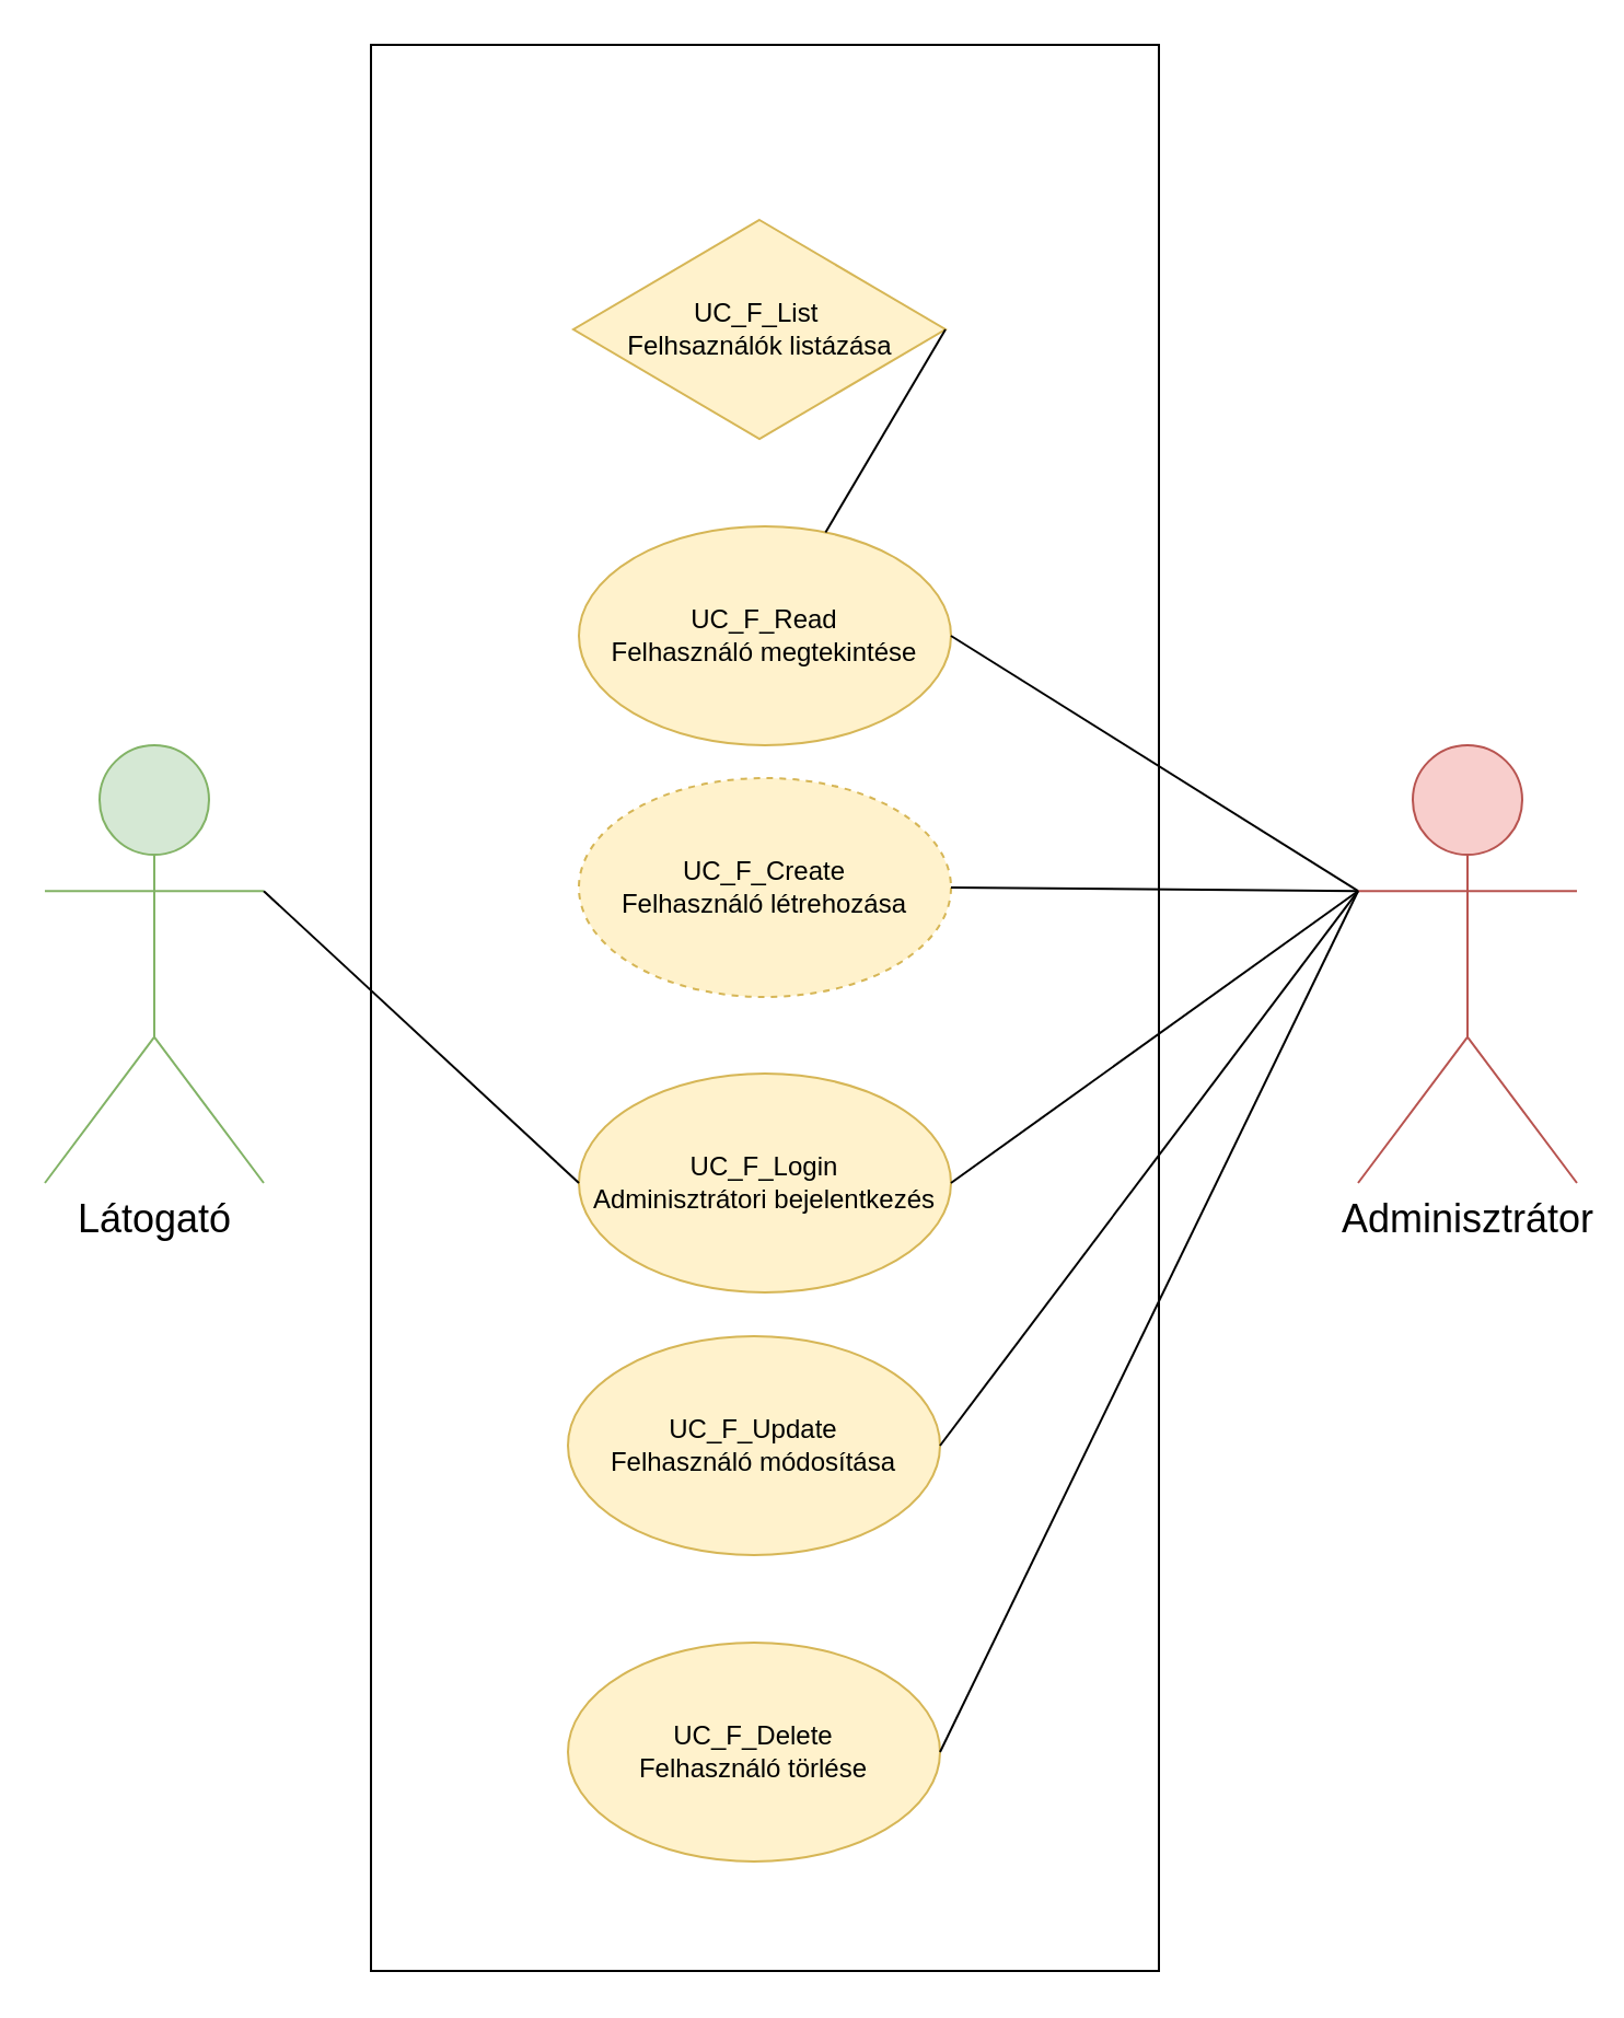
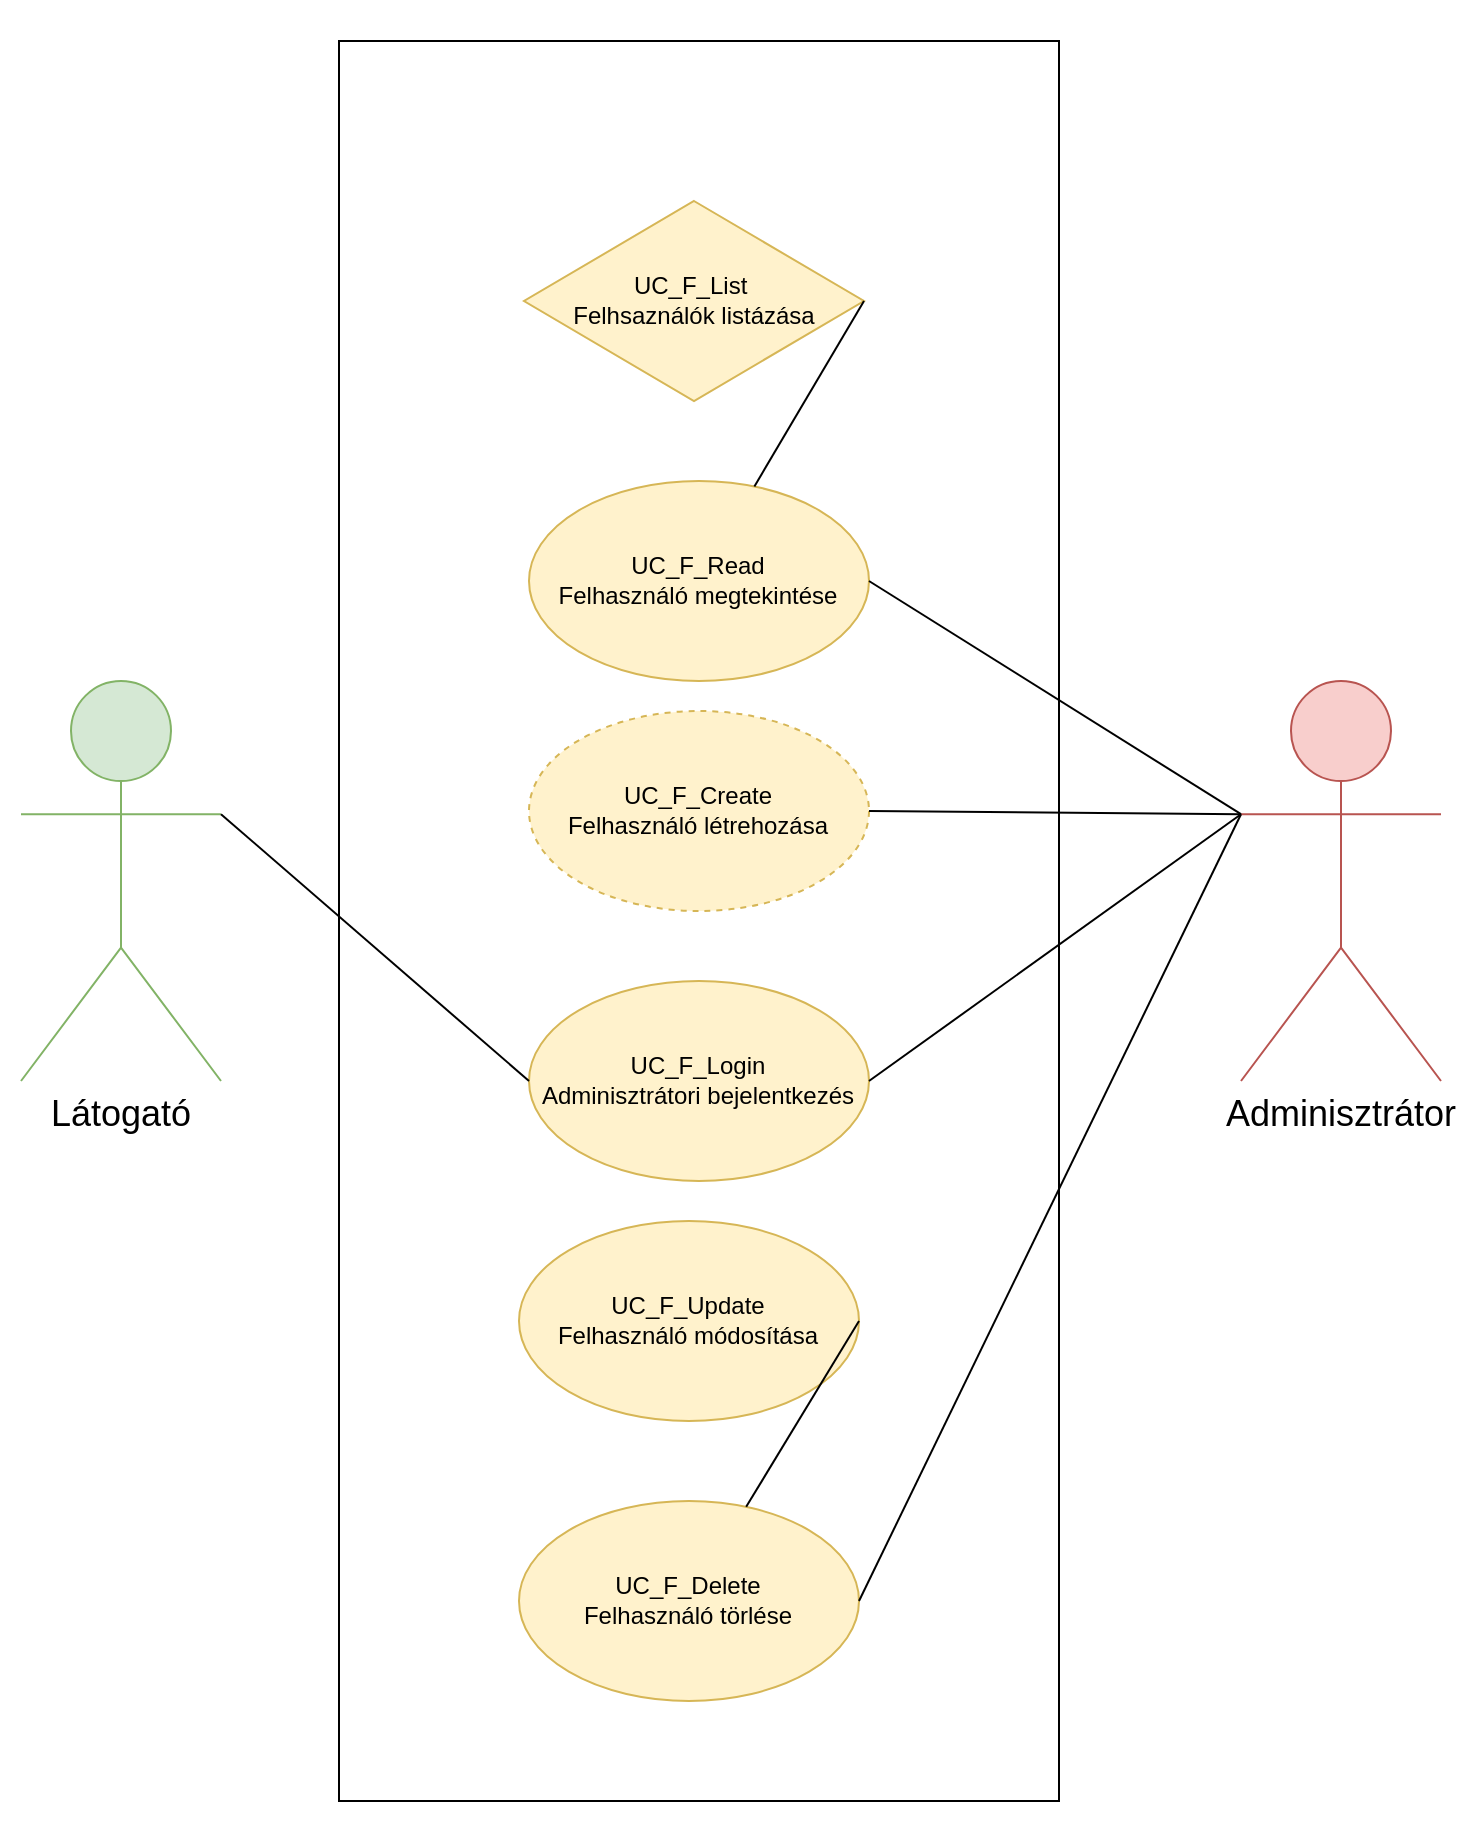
- <mxCell id="2" value="&lt;font style=&quot;font-size: 18px;&quot;&gt;Látogató&lt;/font&gt;" style="shape=umlActor;verticalLabelPosition=bottom;verticalAlign=top;html=1;outlineConnect=0;fillColor=#d5e8d4;strokeColor=#82b366;" vertex="1" parent="1"><mxGeometry x="20" y="340" width="100" height="200" as="geometry" /></mxCell>
+ <mxCell id="2" value="&lt;font style=&quot;font-size: 18px;&quot;&gt;Látogató&lt;/font&gt;" style="shape=umlActor;verticalLabelPosition=bottom;verticalAlign=top;html=1;outlineConnect=0;fillColor=#d5e8d4;strokeColor=#82b366;" vertex="1" parent="1"><mxGeometry x="10" y="340" width="100" height="200" as="geometry" /></mxCell>
- <mxCell id="15" value="" style="endArrow=none;html=1;rounded=0;exitX=1;exitY=0.5;exitDx=0;exitDy=0;entryX=0;entryY=0.333;entryDx=0;entryDy=0;entryPerimeter=0;" edge="1" parent="1" source="8" target="3"><mxGeometry width="50" height="50" relative="1" as="geometry"><mxPoint x="444" y="550" as="sourcePoint" /><mxPoint x="630" y="417" as="targetPoint" /></mxGeometry></mxCell>
+ <mxCell id="15" value="" style="endArrow=none;html=1;rounded=0;exitX=1;exitY=0.5;exitDx=0;exitDy=0;" edge="1" parent="1" source="8" target="9"><mxGeometry width="50" height="50" relative="1" as="geometry"><mxPoint x="444" y="550" as="sourcePoint" /><mxPoint x="630" y="417" as="targetPoint" /></mxGeometry></mxCell>
